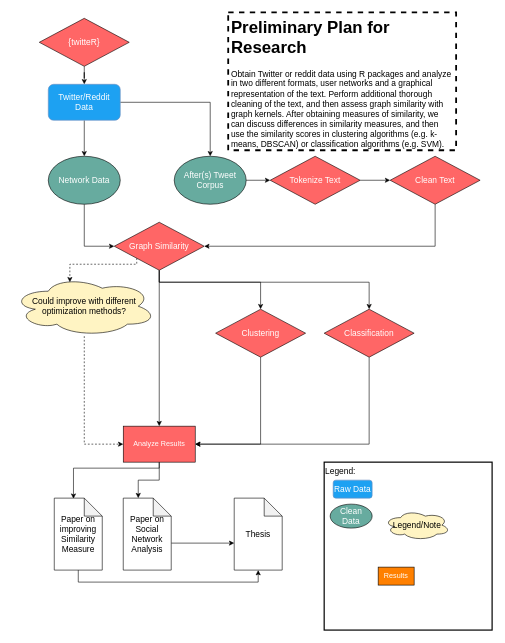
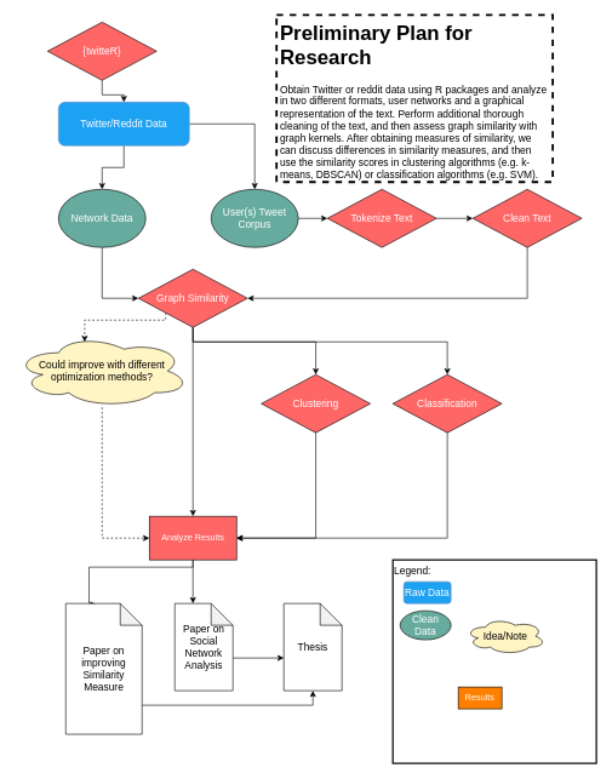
- <mxCell id="4" value="Twitter/Reddit Data" style="rounded=1;whiteSpace=wrap;html=1;strokeColor=#6c8ebf;gradientColor=none;fontSize=14;fontStyle=0;fontColor=#FFFFFF;fillColor=#1da1f2;" vertex="1" parent="1"><mxGeometry x="80" y="140" width="120" height="60" as="geometry" /></mxCell>
+ <mxCell id="4" value="Twitter/Reddit Data" style="rounded=1;whiteSpace=wrap;html=1;strokeColor=#6c8ebf;gradientColor=none;fontSize=14;fontStyle=0;fontColor=#FFFFFF;fillColor=#1da1f2;" vertex="1" parent="1"><mxGeometry x="80" y="140" width="180" height="60" as="geometry" /></mxCell>
- <mxCell id="8" value="After(s) Tweet Corpus" style="ellipse;whiteSpace=wrap;html=1;gradientColor=none;fontSize=14;fontColor=#FFFFFF;fillColor=#67AB9F;" vertex="1" parent="1"><mxGeometry x="290" y="260" width="120" height="80" as="geometry" /></mxCell>
+ <mxCell id="8" value="User(s) Tweet Corpus" style="ellipse;whiteSpace=wrap;html=1;gradientColor=none;fontSize=14;fontColor=#FFFFFF;fillColor=#67AB9F;" vertex="1" parent="1"><mxGeometry x="290" y="260" width="120" height="80" as="geometry" /></mxCell>
- <mxCell id="34" value="Legend/Note" style="ellipse;shape=cloud;whiteSpace=wrap;html=1;strokeColor=#000000;strokeWidth=1;fillColor=#FFF4C3;gradientColor=none;fontSize=14;fontColor=#000000;" vertex="1" parent="1"><mxGeometry x="640" y="850" width="110" height="50" as="geometry" /></mxCell>
+ <mxCell id="34" value="Idea/Note" style="ellipse;shape=cloud;whiteSpace=wrap;html=1;strokeColor=#000000;strokeWidth=1;fillColor=#FFF4C3;gradientColor=none;fontSize=14;fontColor=#000000;" vertex="1" parent="1"><mxGeometry x="640" y="850" width="110" height="50" as="geometry" /></mxCell>
- <mxCell id="36" value="Paper on improving Similarity Measure" style="shape=note;whiteSpace=wrap;html=1;backgroundOutline=1;darkOpacity=0.05;strokeWidth=1;fontSize=14;" vertex="1" parent="1"><mxGeometry x="90" y="830" width="80" height="120" as="geometry" /></mxCell>
+ <mxCell id="36" value="Paper on improving Similarity Measure" style="shape=note;whiteSpace=wrap;html=1;backgroundOutline=1;darkOpacity=0.05;strokeWidth=1;fontSize=14;" vertex="1" parent="1"><mxGeometry x="90" y="830" width="105" height="180" as="geometry" /></mxCell>
- <mxCell id="38" value="Paper on Social Network Analysis" style="shape=note;whiteSpace=wrap;html=1;backgroundOutline=1;darkOpacity=0.05;strokeWidth=1;fontSize=14;" vertex="1" parent="1"><mxGeometry x="205" y="830" width="80" height="120" as="geometry" /></mxCell>
+ <mxCell id="38" value="Paper on Social Network Analysis" style="shape=note;whiteSpace=wrap;html=1;backgroundOutline=1;darkOpacity=0.05;strokeWidth=1;fontSize=14;" vertex="1" parent="1"><mxGeometry x="240" y="830" width="80" height="120" as="geometry" /></mxCell>
